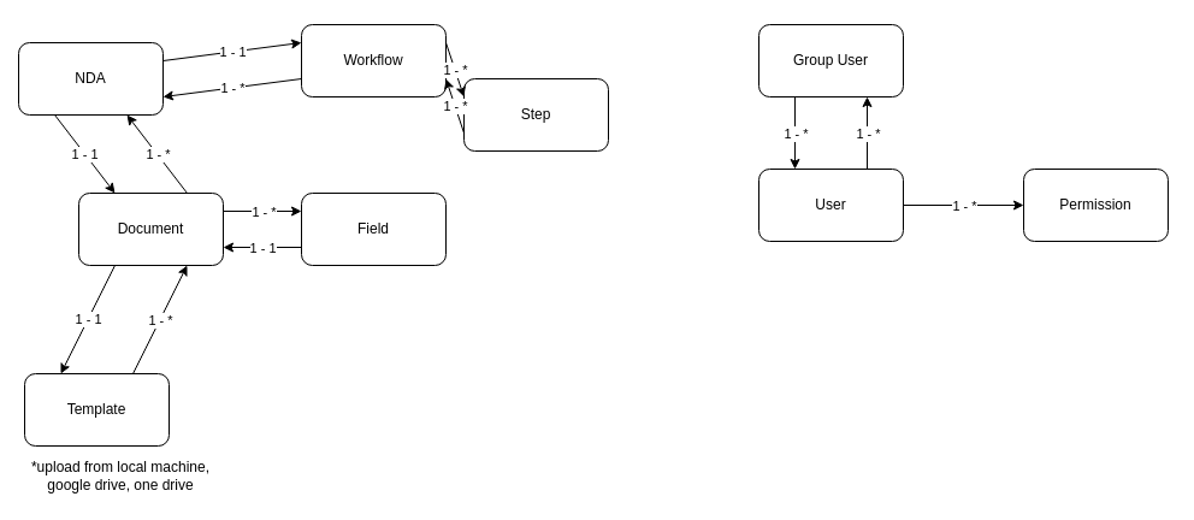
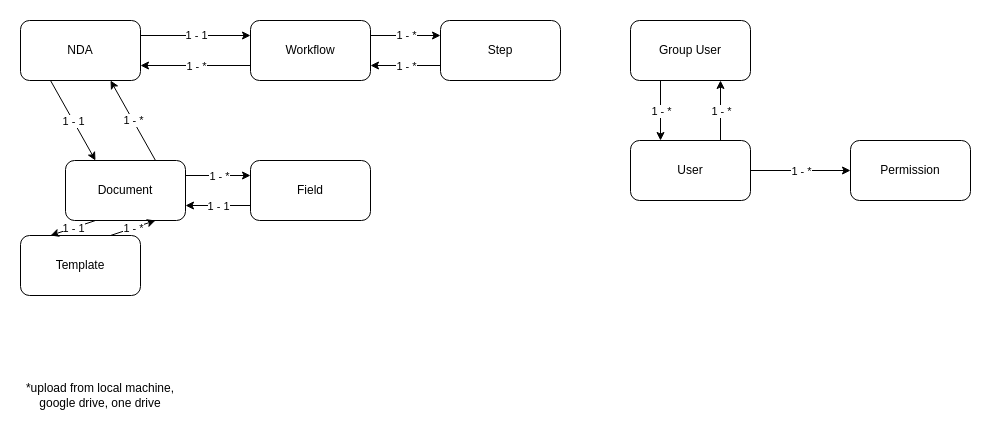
- <mxCell id="5" value="NDA" style="rounded=1;whiteSpace=wrap;html=1;" parent="1" vertex="1"><mxGeometry x="15" y="35" width="120" height="60" as="geometry" /></mxCell>
+ <mxCell id="5" value="NDA" style="rounded=1;whiteSpace=wrap;html=1;" parent="1" vertex="1"><mxGeometry x="20" y="20" width="120" height="60" as="geometry" /></mxCell>
- <mxCell id="9" value="Step" style="rounded=1;whiteSpace=wrap;html=1;" parent="1" vertex="1"><mxGeometry x="385" y="65" width="120" height="60" as="geometry" /></mxCell>
+ <mxCell id="9" value="Step" style="rounded=1;whiteSpace=wrap;html=1;" parent="1" vertex="1"><mxGeometry x="440" y="20" width="120" height="60" as="geometry" /></mxCell>
- <mxCell id="3" value="Template" style="rounded=1;whiteSpace=wrap;html=1;" parent="1" vertex="1"><mxGeometry x="20" y="310" width="120" height="60" as="geometry" /></mxCell>
+ <mxCell id="3" value="Template" style="rounded=1;whiteSpace=wrap;html=1;" parent="1" vertex="1"><mxGeometry x="20" y="235" width="120" height="60" as="geometry" /></mxCell>
